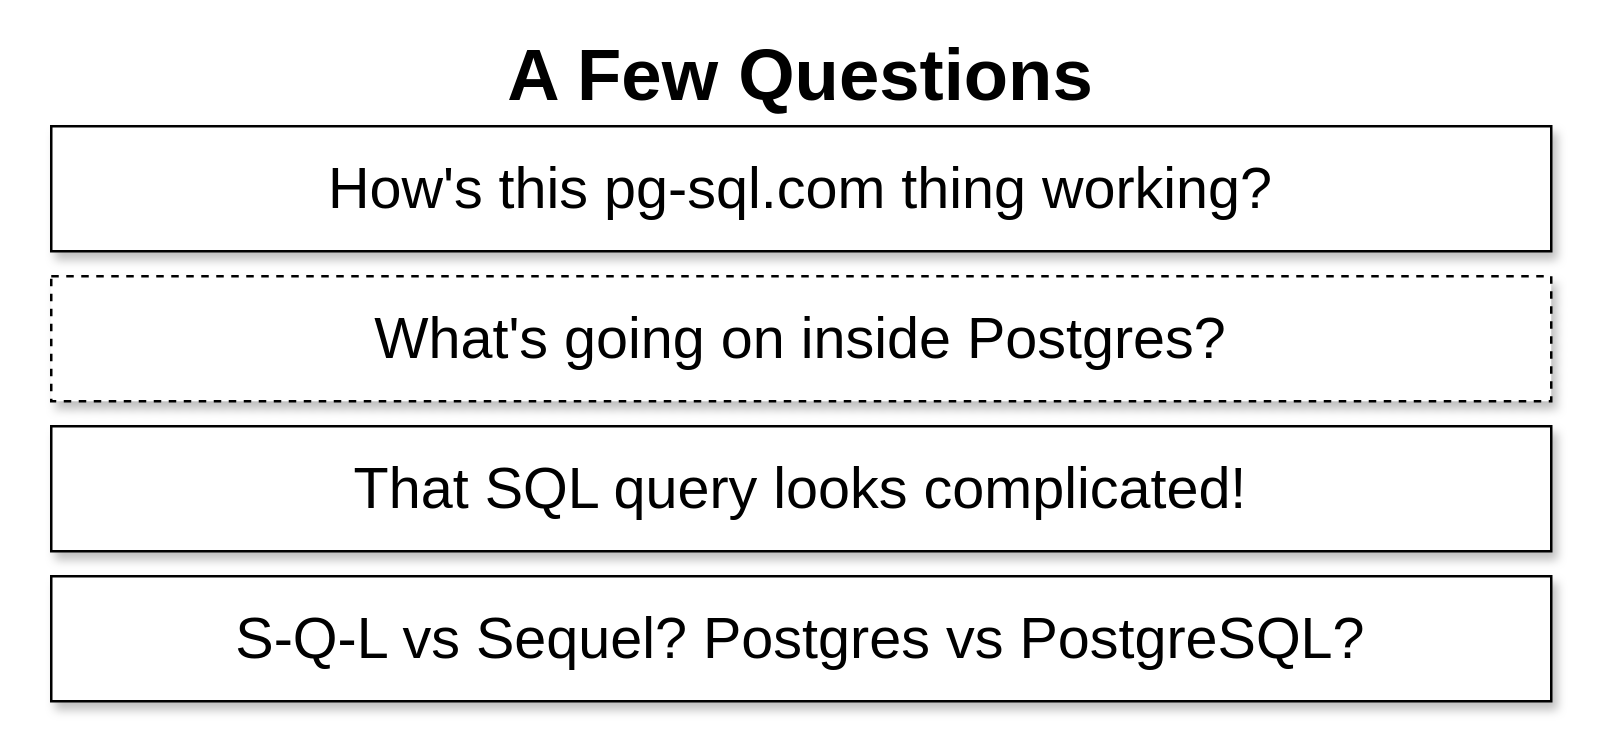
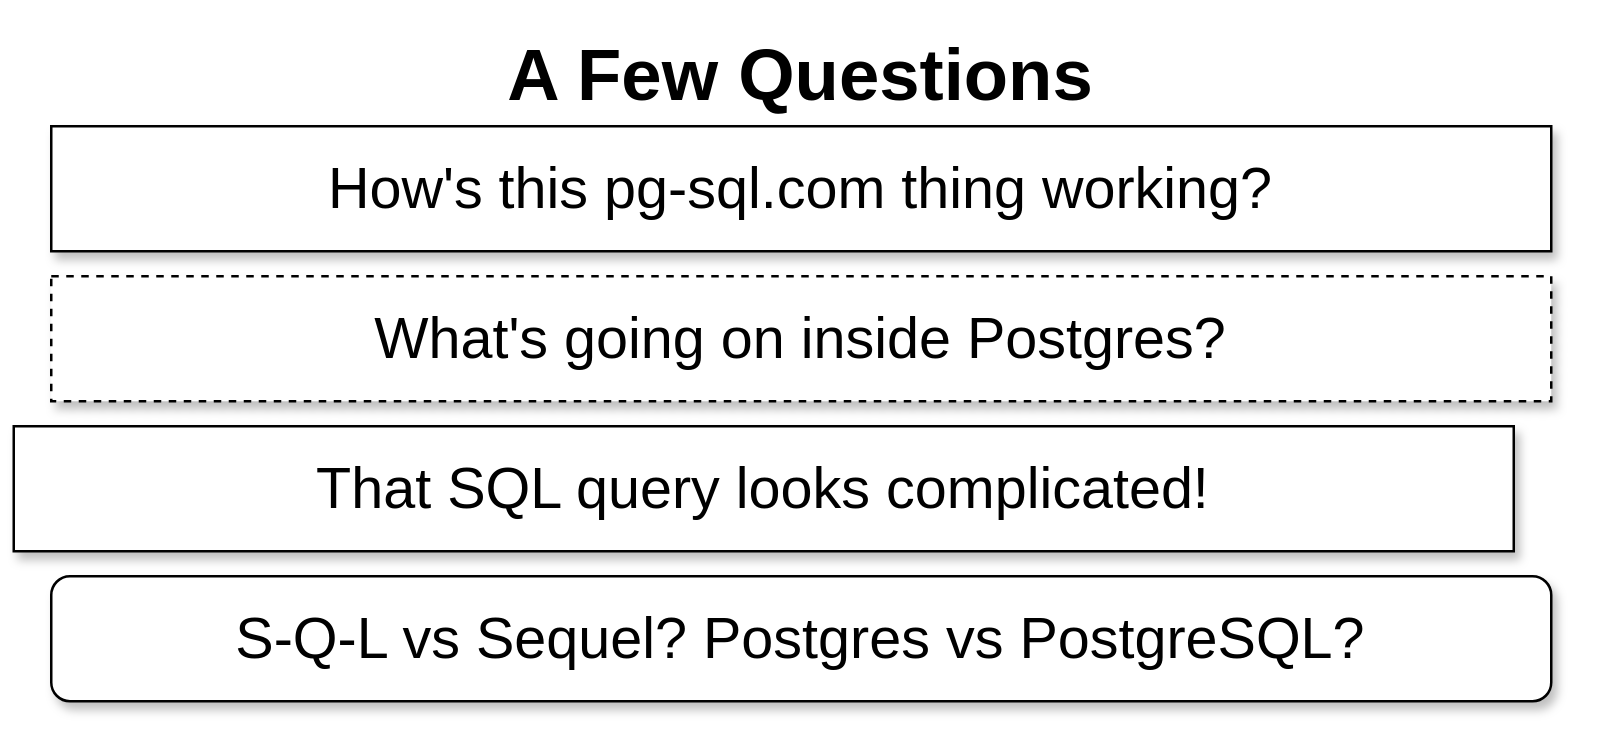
- <mxCell id="5" value="That SQL query looks complicated!" style="rounded=0;whiteSpace=wrap;html=1;shadow=1;strokeWidth=1;fontSize=23;align=center;" parent="1" vertex="1"><mxGeometry x="20" y="170" width="600" height="50" as="geometry" /></mxCell>
+ <mxCell id="5" value="That SQL query looks complicated!" style="rounded=0;whiteSpace=wrap;html=1;shadow=1;strokeWidth=1;fontSize=23;align=center;" parent="1" vertex="1"><mxGeometry x="5" y="170" width="600" height="50" as="geometry" /></mxCell>
- <mxCell id="6" value="S-Q-L vs Sequel? Postgres vs PostgreSQL?" style="rounded=0;whiteSpace=wrap;html=1;shadow=1;strokeWidth=1;fontSize=23;align=center;" parent="1" vertex="1"><mxGeometry x="20" y="230" width="600" height="50" as="geometry" /></mxCell>
+ <mxCell id="6" value="S-Q-L vs Sequel? Postgres vs PostgreSQL?" style="whiteSpace=wrap;html=1;shadow=1;strokeWidth=1;fontSize=23;align=center;rounded=1;" parent="1" vertex="1"><mxGeometry x="20" y="230" width="600" height="50" as="geometry" /></mxCell>
